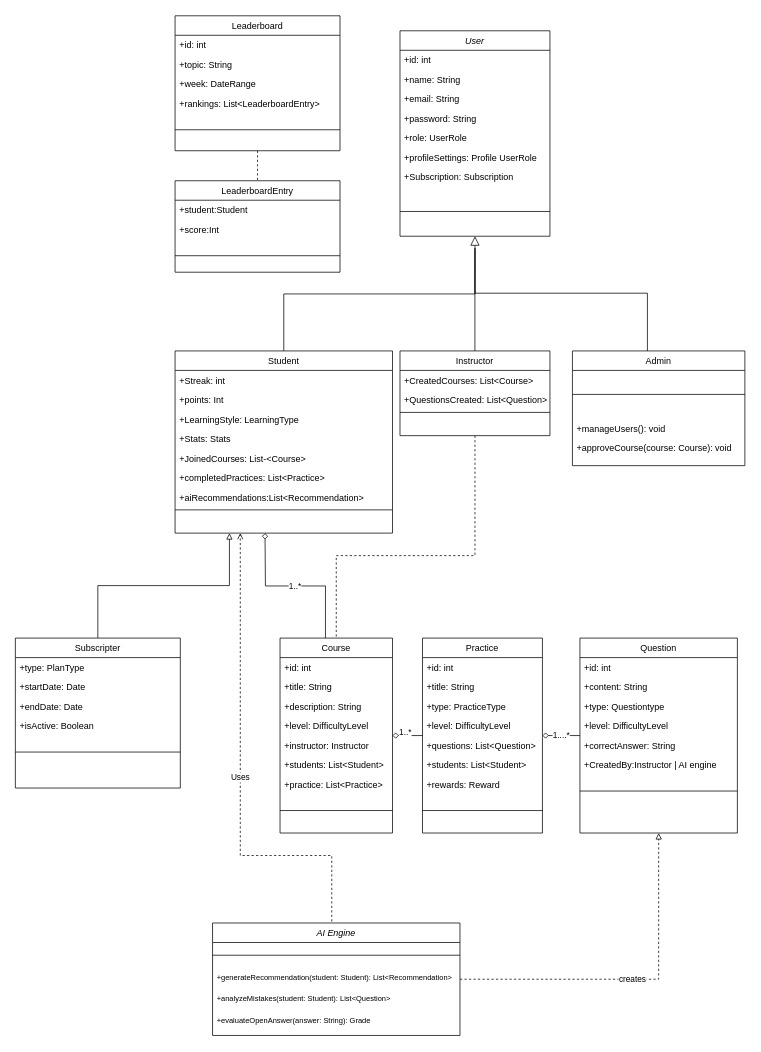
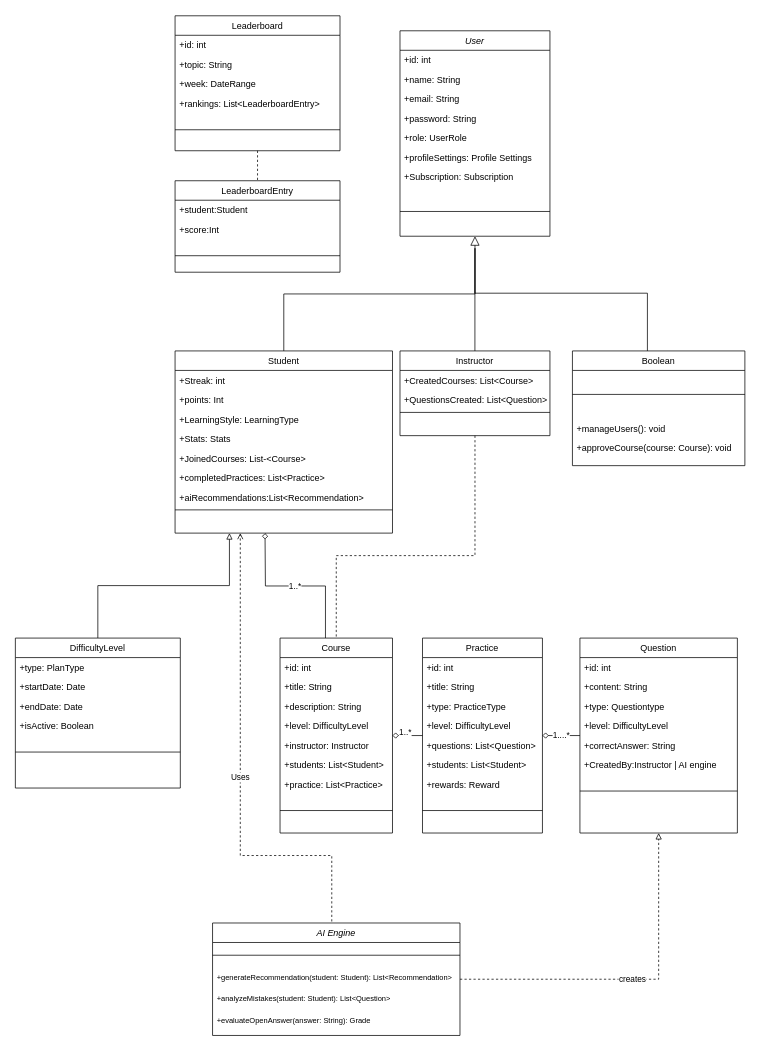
- <mxCell id="8" value="+profileSettings: Profile UserRole" style="text;align=left;verticalAlign=top;spacingLeft=4;spacingRight=4;overflow=hidden;rotatable=0;points=[[0,0.5],[1,0.5]];portConstraint=eastwest;rounded=0;shadow=0;html=0;fillColor=none;" vertex="1" parent="2"><mxGeometry y="156" width="200" height="26" as="geometry" /></mxCell>
+ <mxCell id="8" value="+profileSettings: Profile Settings" style="text;align=left;verticalAlign=top;spacingLeft=4;spacingRight=4;overflow=hidden;rotatable=0;points=[[0,0.5],[1,0.5]];portConstraint=eastwest;rounded=0;shadow=0;html=0;fillColor=none;" vertex="1" parent="2"><mxGeometry y="156" width="200" height="26" as="geometry" /></mxCell>
- <mxCell id="28" value="Admin" style="swimlane;fontStyle=0;align=center;verticalAlign=top;childLayout=stackLayout;horizontal=1;startSize=26;horizontalStack=0;resizeParent=1;resizeLast=0;collapsible=1;marginBottom=0;rounded=0;shadow=0;strokeWidth=1;" vertex="1" parent="1"><mxGeometry x="763" y="467" width="230" height="153" as="geometry"><mxRectangle x="340" y="380" width="170" height="26" as="alternateBounds" /></mxGeometry></mxCell>
+ <mxCell id="28" value="Boolean" style="swimlane;fontStyle=0;align=center;verticalAlign=top;childLayout=stackLayout;horizontal=1;startSize=26;horizontalStack=0;resizeParent=1;resizeLast=0;collapsible=1;marginBottom=0;rounded=0;shadow=0;strokeWidth=1;" vertex="1" parent="1"><mxGeometry x="763" y="467" width="230" height="153" as="geometry"><mxRectangle x="340" y="380" width="170" height="26" as="alternateBounds" /></mxGeometry></mxCell>
- <mxCell id="81" value="Subscripter" style="swimlane;fontStyle=0;align=center;verticalAlign=top;childLayout=stackLayout;horizontal=1;startSize=26;horizontalStack=0;resizeParent=1;resizeLast=0;collapsible=1;marginBottom=0;rounded=0;shadow=0;strokeWidth=1;" vertex="1" parent="1"><mxGeometry x="20" y="850" width="220" height="200" as="geometry"><mxRectangle x="340" y="380" width="170" height="26" as="alternateBounds" /></mxGeometry></mxCell>
+ <mxCell id="81" value="DifficultyLevel" style="swimlane;fontStyle=0;align=center;verticalAlign=top;childLayout=stackLayout;horizontal=1;startSize=26;horizontalStack=0;resizeParent=1;resizeLast=0;collapsible=1;marginBottom=0;rounded=0;shadow=0;strokeWidth=1;" vertex="1" parent="1"><mxGeometry x="20" y="850" width="220" height="200" as="geometry"><mxRectangle x="340" y="380" width="170" height="26" as="alternateBounds" /></mxGeometry></mxCell>
